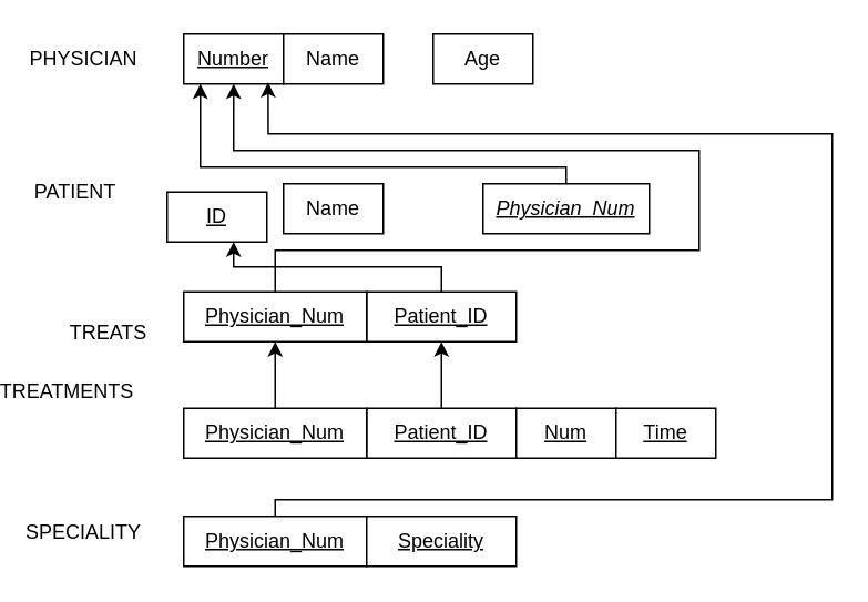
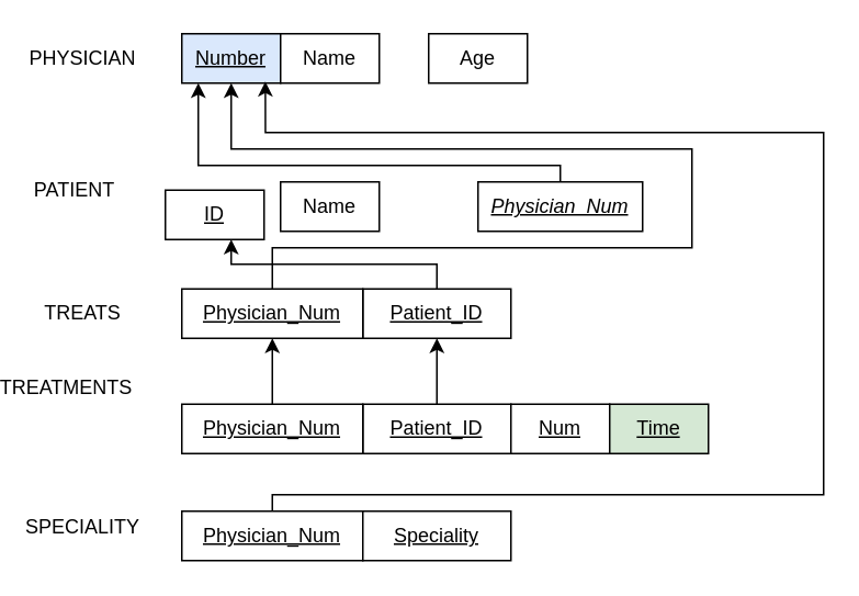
- <mxCell id="2" value="Number" style="rounded=0;whiteSpace=wrap;html=1;fontStyle=4" vertex="1" parent="1"><mxGeometry x="110" y="20" width="60" height="30" as="geometry" /></mxCell>
+ <mxCell id="2" value="Number" style="rounded=0;whiteSpace=wrap;html=1;fontStyle=4;fillColor=#dae8fc;" vertex="1" parent="1"><mxGeometry x="110" y="20" width="60" height="30" as="geometry" /></mxCell>
- <mxCell id="11" value="TREATS" style="text;html=1;strokeColor=none;fillColor=none;align=center;verticalAlign=middle;whiteSpace=wrap;rounded=0;" vertex="1" parent="1"><mxGeometry x="45" y="190" width="40" height="20" as="geometry" /></mxCell>
+ <mxCell id="11" value="TREATS" style="text;html=1;strokeColor=none;fillColor=none;align=center;verticalAlign=middle;whiteSpace=wrap;rounded=0;" vertex="1" parent="1"><mxGeometry x="30" y="180" width="40" height="20" as="geometry" /></mxCell>
- <mxCell id="22" value="Time" style="rounded=0;whiteSpace=wrap;html=1;fontStyle=4" vertex="1" parent="1"><mxGeometry x="370" y="245" width="60" height="30" as="geometry" /></mxCell>
+ <mxCell id="22" value="Time" style="rounded=0;whiteSpace=wrap;html=1;fontStyle=4;fillColor=#d5e8d4;" vertex="1" parent="1"><mxGeometry x="370" y="245" width="60" height="30" as="geometry" /></mxCell>
